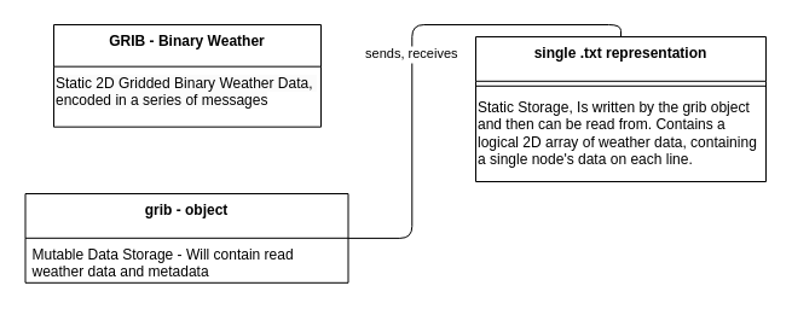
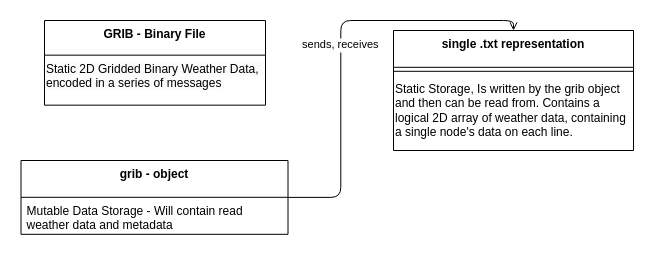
- <mxCell id="9" value="sends, receives" style="startArrow=none;endArrow=none;exitX=1;exitY=0.5;entryX=0.5;entryY=0;exitDx=0;exitDy=0;edgeStyle=orthogonalEdgeStyle;" parent="1" source="4" target="6" edge="1"><mxGeometry relative="1" as="geometry" /></mxCell>
+ <mxCell id="9" value="sends, receives" style="startArrow=none;endArrow=open;exitX=1;exitY=0.5;entryX=0.5;entryY=0;exitDx=0;exitDy=0;edgeStyle=orthogonalEdgeStyle;" parent="1" source="4" target="6" edge="1"><mxGeometry relative="1" as="geometry" /></mxCell>
- <mxCell id="2" value="GRIB - Binary Weather" style="swimlane;fontStyle=1;align=center;verticalAlign=top;childLayout=stackLayout;horizontal=1;startSize=34.667;horizontalStack=0;resizeParent=1;resizeParentMax=0;resizeLast=0;collapsible=0;marginBottom=0;" parent="1" vertex="1"><mxGeometry x="44" y="20" width="221" height="84.667" as="geometry" /></mxCell>
+ <mxCell id="2" value="GRIB - Binary File" style="swimlane;fontStyle=1;align=center;verticalAlign=top;childLayout=stackLayout;horizontal=1;startSize=34.667;horizontalStack=0;resizeParent=1;resizeParentMax=0;resizeLast=0;collapsible=0;marginBottom=0;" parent="1" vertex="1"><mxGeometry x="44" y="20" width="221" height="84.667" as="geometry" /></mxCell>
